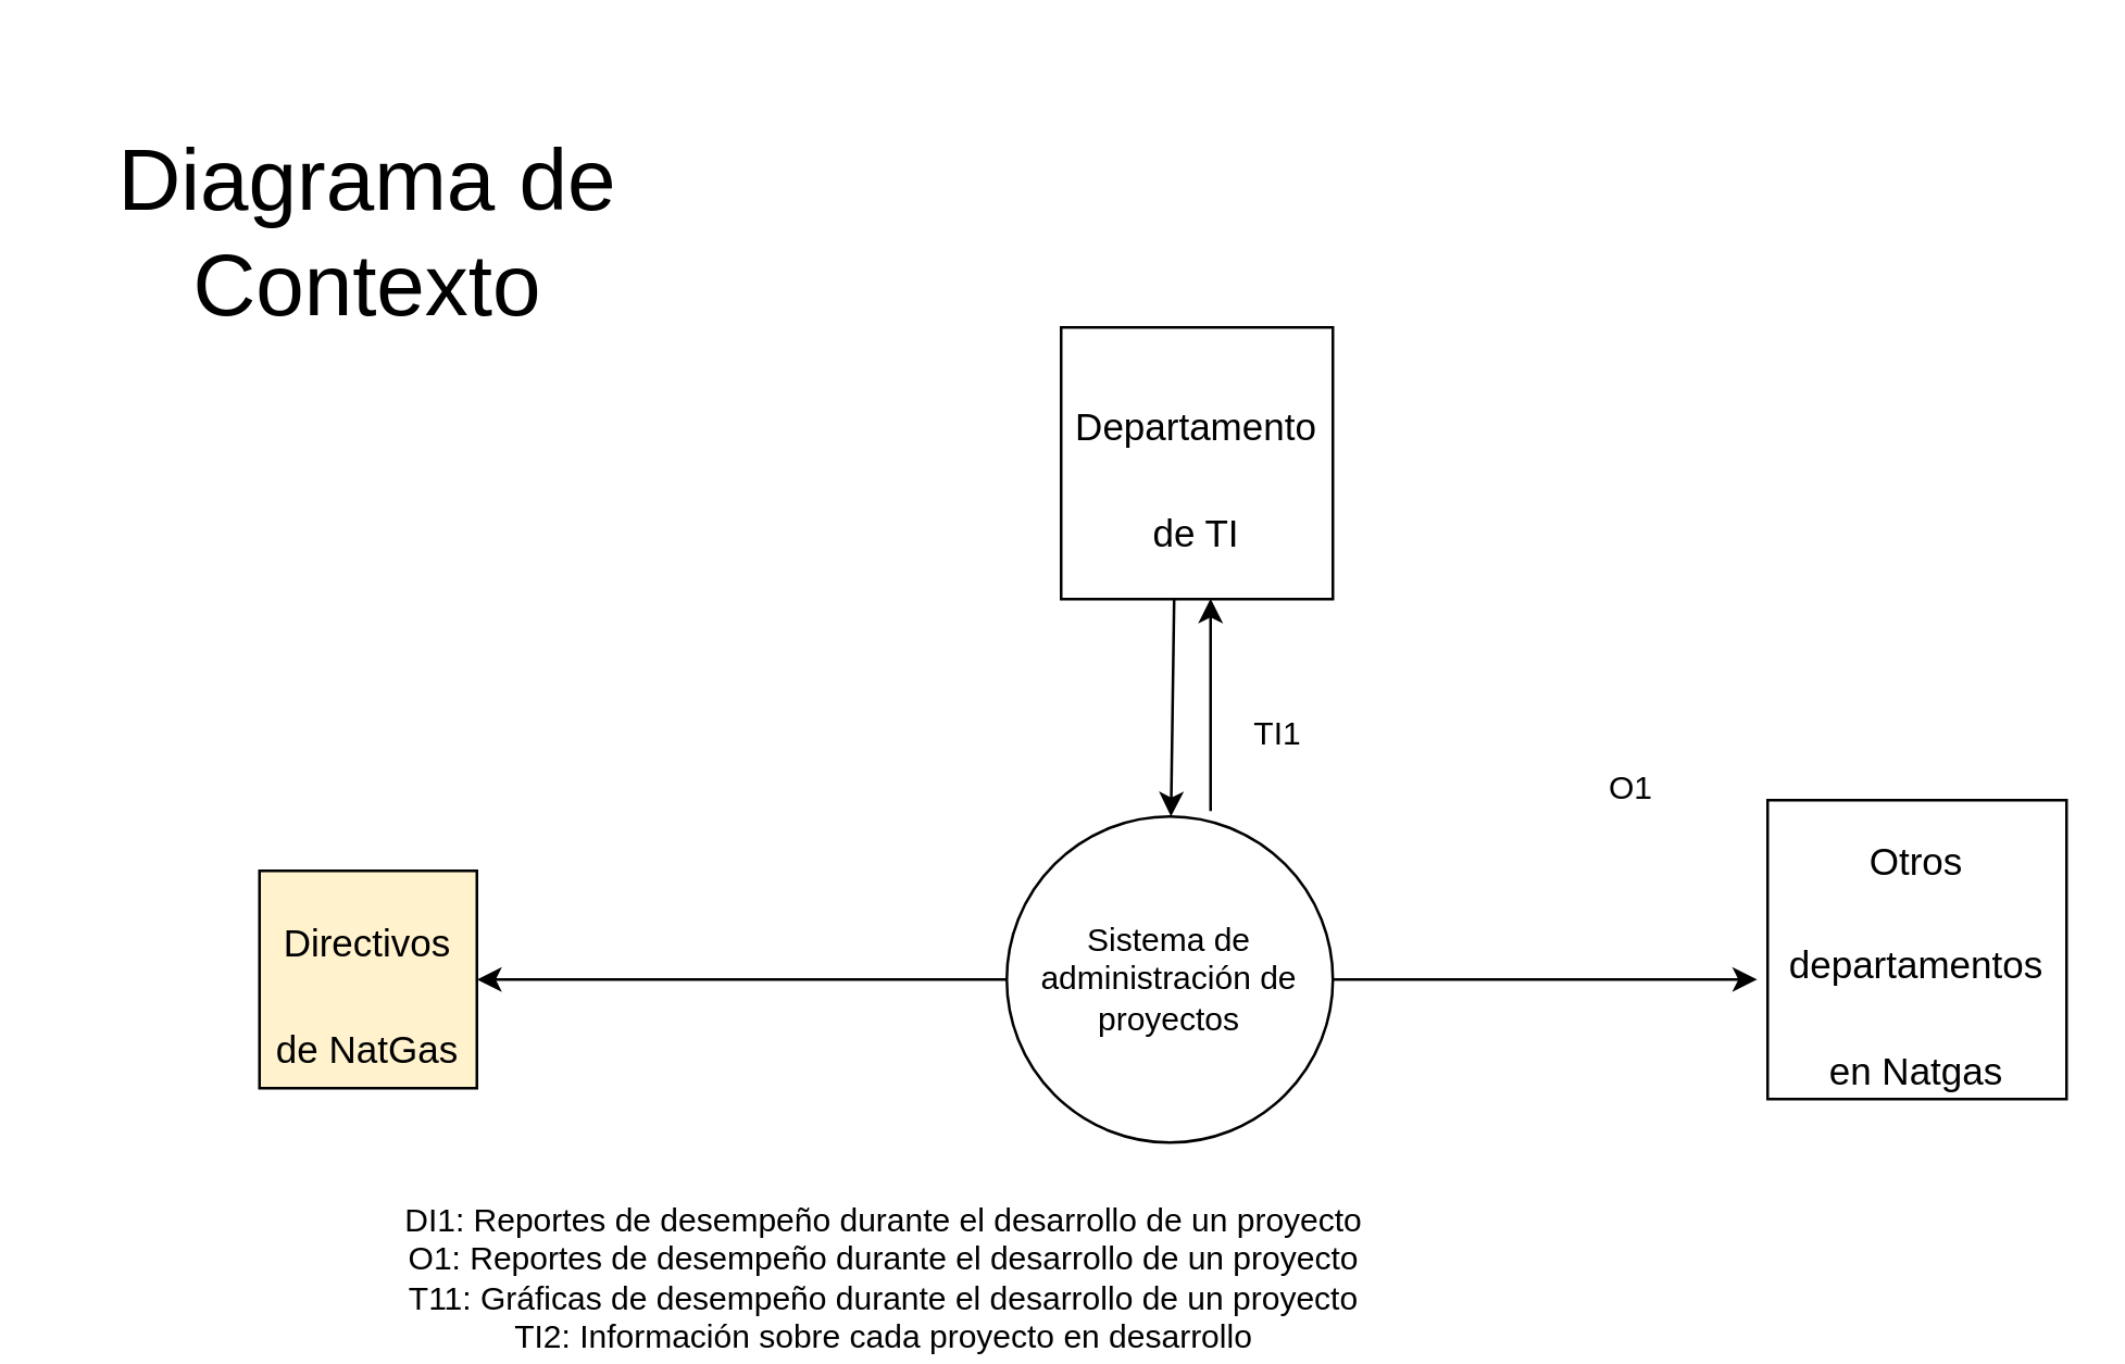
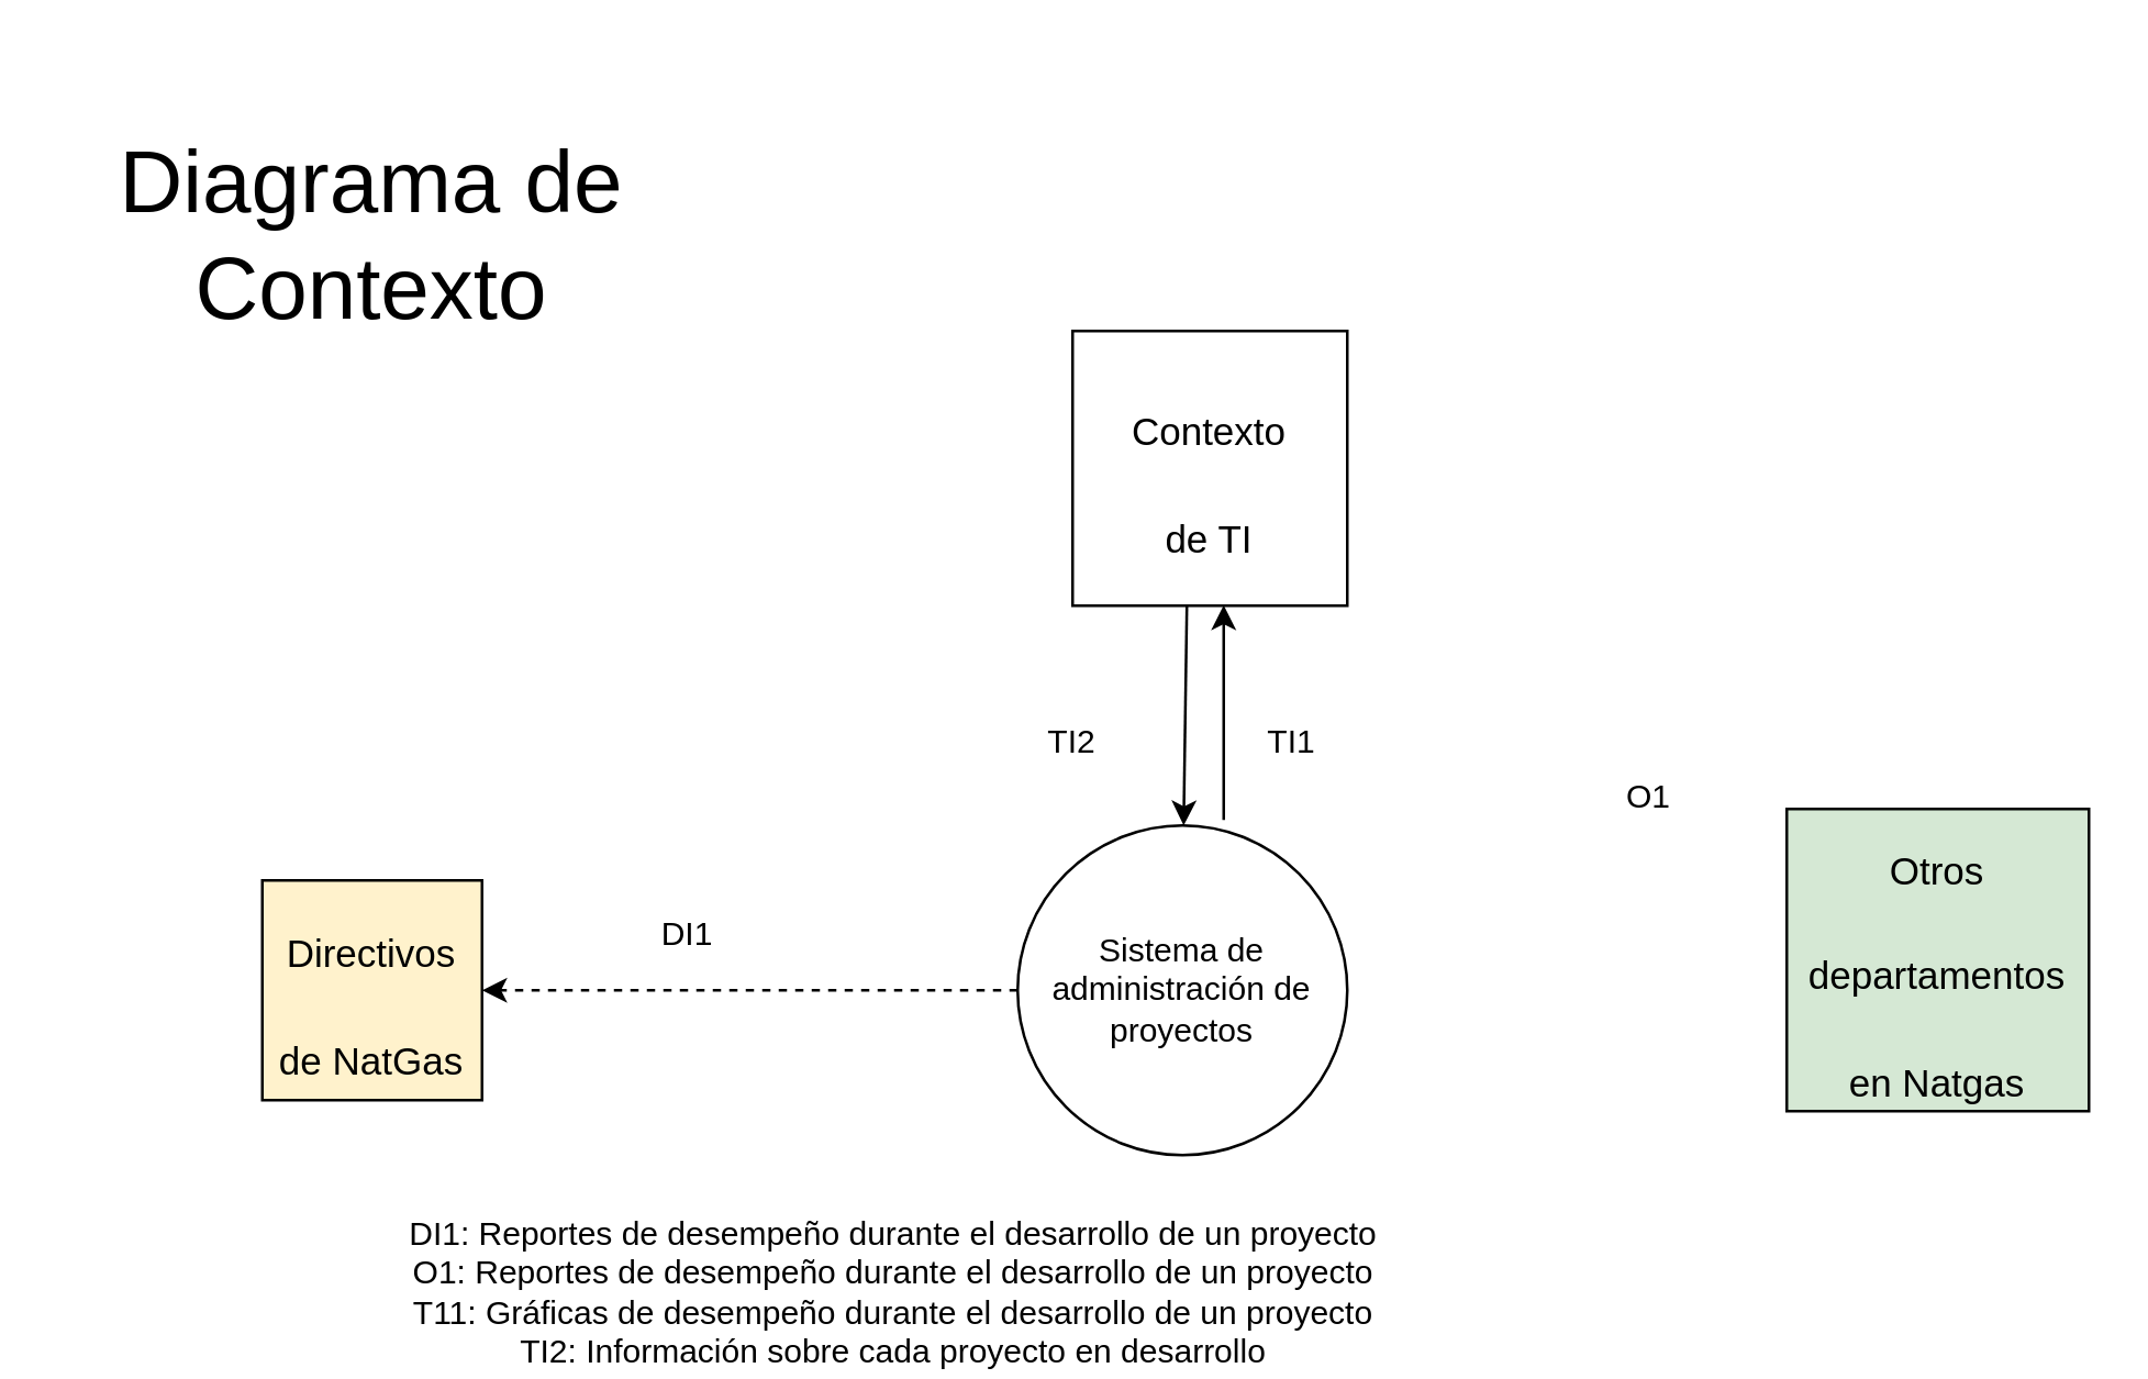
- <mxCell id="5" value="&lt;span style=&quot;font-size: 14px&quot;&gt;Departamento&lt;br&gt;de TI&lt;br&gt;&lt;/span&gt;" style="whiteSpace=wrap;html=1;aspect=fixed;fontSize=32;" parent="1" vertex="1"><mxGeometry x="390" y="120" width="100" height="100" as="geometry" /></mxCell>
+ <mxCell id="5" value="&lt;span style=&quot;font-size: 14px&quot;&gt;Contexto&lt;br&gt;de TI&lt;br&gt;&lt;/span&gt;" style="whiteSpace=wrap;html=1;aspect=fixed;fontSize=32;" parent="1" vertex="1"><mxGeometry x="390" y="120" width="100" height="100" as="geometry" /></mxCell>
+ <mxCell id="14" value="TI2" style="text;html=1;strokeColor=none;fillColor=none;align=center;verticalAlign=middle;whiteSpace=wrap;rounded=0;" vertex="1" parent="1"><mxGeometry x="370" y="260" width="40" height="20" as="geometry" /></mxCell>
+ <mxCell id="11" value="DI1" style="text;html=1;strokeColor=none;fillColor=none;align=center;verticalAlign=middle;whiteSpace=wrap;rounded=0;" vertex="1" parent="1"><mxGeometry x="230" y="330" width="40" height="20" as="geometry" /></mxCell>
- <mxCell id="6" value="&lt;font style=&quot;font-size: 14px&quot;&gt;Otros departamentos en Natgas&lt;/font&gt;" style="whiteSpace=wrap;html=1;aspect=fixed;fontSize=32;" parent="1" vertex="1"><mxGeometry x="650" y="294" width="110" height="110" as="geometry" /></mxCell>
+ <mxCell id="6" value="&lt;font style=&quot;font-size: 14px&quot;&gt;Otros departamentos en Natgas&lt;/font&gt;" style="whiteSpace=wrap;html=1;aspect=fixed;fontSize=32;fillColor=#d5e8d4;" parent="1" vertex="1"><mxGeometry x="650" y="294" width="110" height="110" as="geometry" /></mxCell>
- <mxCell id="7" value="" style="endArrow=classic;html=1;fontSize=32;exitX=0;exitY=0.5;exitDx=0;exitDy=0;entryX=1;entryY=0.5;entryDx=0;entryDy=0;" parent="1" source="2" target="4" edge="1"><mxGeometry width="50" height="50" relative="1" as="geometry"><mxPoint x="260" y="340" as="sourcePoint" /><mxPoint x="310" y="290" as="targetPoint" /></mxGeometry></mxCell>
+ <mxCell id="7" value="" style="endArrow=classic;html=1;fontSize=32;exitX=0;exitY=0.5;exitDx=0;exitDy=0;entryX=1;entryY=0.5;entryDx=0;entryDy=0;dashed=1;" parent="1" source="2" target="4" edge="1"><mxGeometry width="50" height="50" relative="1" as="geometry"><mxPoint x="260" y="340" as="sourcePoint" /><mxPoint x="310" y="290" as="targetPoint" /></mxGeometry></mxCell>
- <mxCell id="10" value="" style="endArrow=classic;html=1;fontSize=32;entryX=-0.035;entryY=0.6;entryDx=0;entryDy=0;entryPerimeter=0;" parent="1" source="2" target="6" edge="1"><mxGeometry width="50" height="50" relative="1" as="geometry"><mxPoint x="408.4" y="322.04" as="sourcePoint" /><mxPoint x="310" y="260" as="targetPoint" /></mxGeometry></mxCell>
